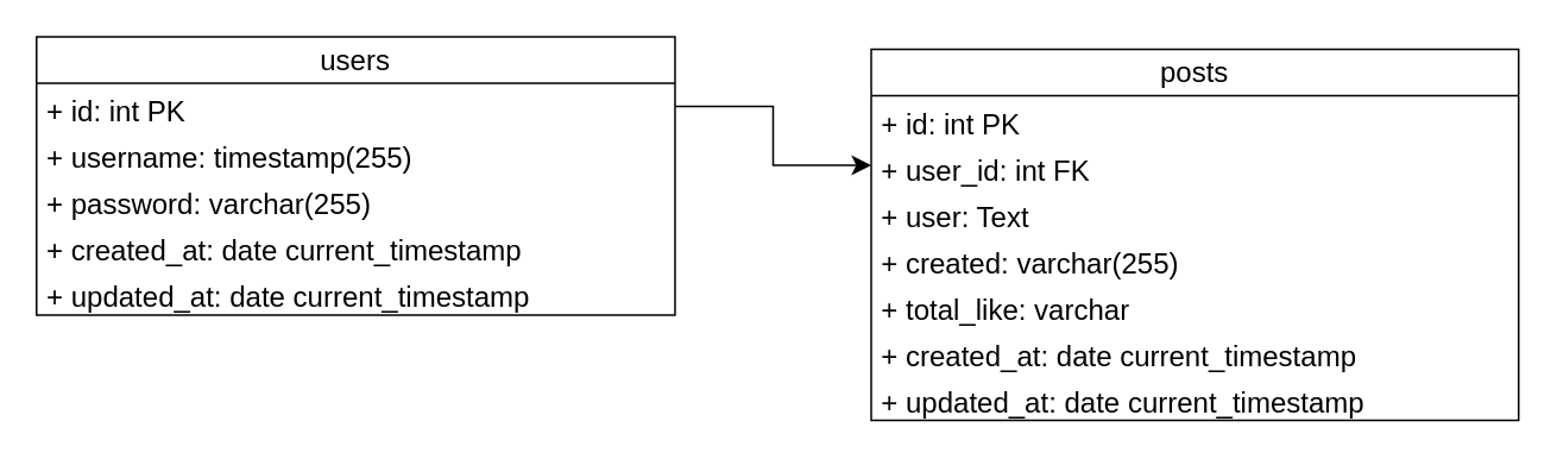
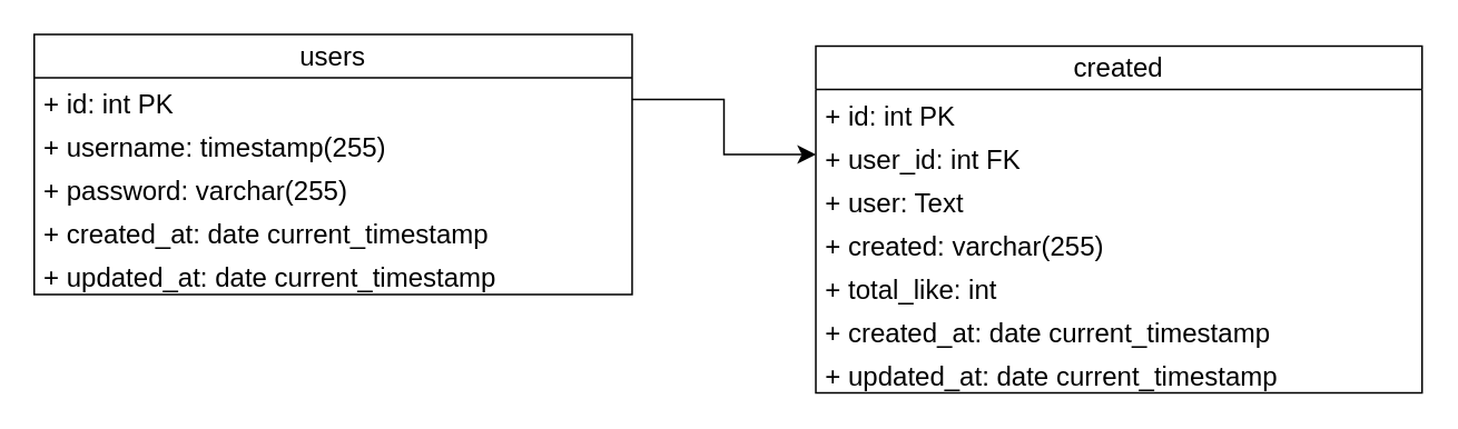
- <mxCell id="8" value="posts" style="swimlane;fontStyle=0;childLayout=stackLayout;horizontal=1;startSize=26;fillColor=none;horizontalStack=0;resizeParent=1;resizeParentMax=0;resizeLast=0;collapsible=1;marginBottom=0;whiteSpace=wrap;html=1;fontSize=16;" vertex="1" parent="1"><mxGeometry x="488" y="27" width="363" height="208" as="geometry" /></mxCell>
+ <mxCell id="8" value="created" style="swimlane;fontStyle=0;childLayout=stackLayout;horizontal=1;startSize=26;fillColor=none;horizontalStack=0;resizeParent=1;resizeParentMax=0;resizeLast=0;collapsible=1;marginBottom=0;whiteSpace=wrap;html=1;fontSize=16;" vertex="1" parent="1"><mxGeometry x="488" y="27" width="363" height="208" as="geometry" /></mxCell>
- <mxCell id="13" value="+ total_like: varchar" style="text;strokeColor=none;fillColor=none;align=left;verticalAlign=top;spacingLeft=4;spacingRight=4;overflow=hidden;rotatable=0;points=[[0,0.5],[1,0.5]];portConstraint=eastwest;whiteSpace=wrap;html=1;fontSize=16;" vertex="1" parent="8"><mxGeometry y="130" width="363" height="26" as="geometry" /></mxCell>
+ <mxCell id="13" value="+ total_like: int" style="text;strokeColor=none;fillColor=none;align=left;verticalAlign=top;spacingLeft=4;spacingRight=4;overflow=hidden;rotatable=0;points=[[0,0.5],[1,0.5]];portConstraint=eastwest;whiteSpace=wrap;html=1;fontSize=16;" vertex="1" parent="8"><mxGeometry y="130" width="363" height="26" as="geometry" /></mxCell>
